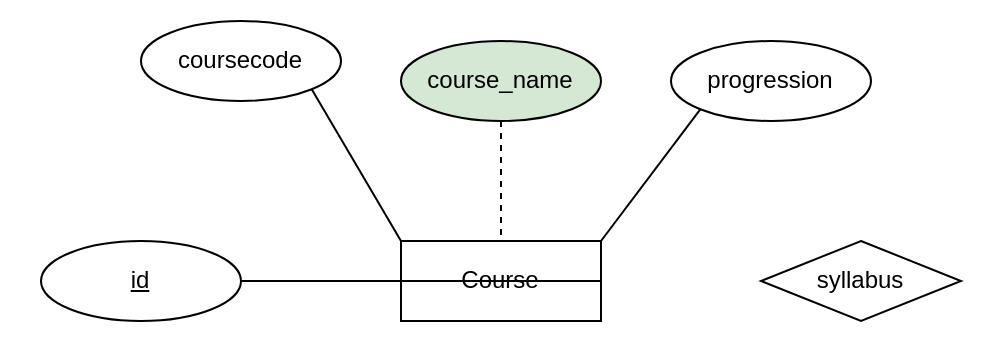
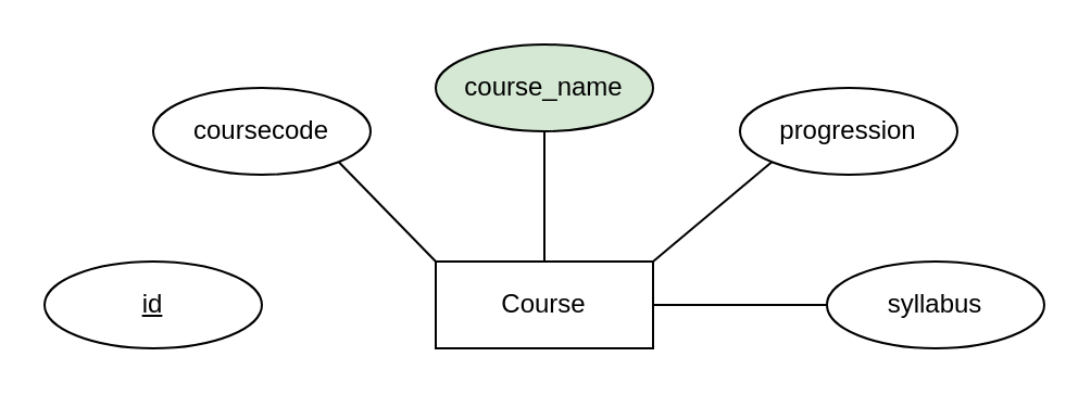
- <mxCell id="10" value="coursecode" style="ellipse;whiteSpace=wrap;html=1;align=center;" vertex="1" parent="1"><mxGeometry x="70" y="10" width="100" height="40" as="geometry" /></mxCell>
+ <mxCell id="10" value="coursecode" style="ellipse;whiteSpace=wrap;html=1;align=center;" vertex="1" parent="1"><mxGeometry x="70" y="40" width="100" height="40" as="geometry" /></mxCell>
- <mxCell id="6" value="progression" style="ellipse;whiteSpace=wrap;html=1;align=center;" vertex="1" parent="1"><mxGeometry x="335" y="20" width="100" height="40" as="geometry" /></mxCell>
+ <mxCell id="6" value="progression" style="ellipse;whiteSpace=wrap;html=1;align=center;" vertex="1" parent="1"><mxGeometry x="340" y="40" width="100" height="40" as="geometry" /></mxCell>
- <mxCell id="5" value="" style="endArrow=none;html=1;rounded=0;exitX=0.5;exitY=1;exitDx=0;exitDy=0;dashed=1;" edge="1" parent="1" source="4" target="2"><mxGeometry relative="1" as="geometry"><mxPoint x="190" y="140" as="sourcePoint" /><mxPoint x="350" y="140" as="targetPoint" /></mxGeometry></mxCell>
+ <mxCell id="5" value="" style="endArrow=none;html=1;rounded=0;exitX=0.5;exitY=1;exitDx=0;exitDy=0;" edge="1" parent="1" source="4" target="2"><mxGeometry relative="1" as="geometry"><mxPoint x="190" y="140" as="sourcePoint" /><mxPoint x="350" y="140" as="targetPoint" /></mxGeometry></mxCell>
- <mxCell id="9" value="" style="endArrow=none;html=1;rounded=0;exitX=1;exitY=0.5;exitDx=0;exitDy=0;" edge="1" parent="1" source="2" target="3"><mxGeometry relative="1" as="geometry"><mxPoint x="340" y="170" as="sourcePoint" /><mxPoint x="360" y="220" as="targetPoint" /></mxGeometry></mxCell>
+ <mxCell id="9" value="" style="endArrow=none;html=1;rounded=0;entryX=0;entryY=0.5;entryDx=0;entryDy=0;exitX=1;exitY=0.5;exitDx=0;exitDy=0;" edge="1" parent="1" source="2" target="8"><mxGeometry relative="1" as="geometry"><mxPoint x="340" y="170" as="sourcePoint" /><mxPoint x="360" y="220" as="targetPoint" /></mxGeometry></mxCell>
- <mxCell id="8" value="syllabus" style="rhombus;whiteSpace=wrap;html=1;align=center;" vertex="1" parent="1"><mxGeometry x="380" y="120" width="100" height="40" as="geometry" /></mxCell>
+ <mxCell id="8" value="syllabus" style="ellipse;whiteSpace=wrap;html=1;align=center;" vertex="1" parent="1"><mxGeometry x="380" y="120" width="100" height="40" as="geometry" /></mxCell>
